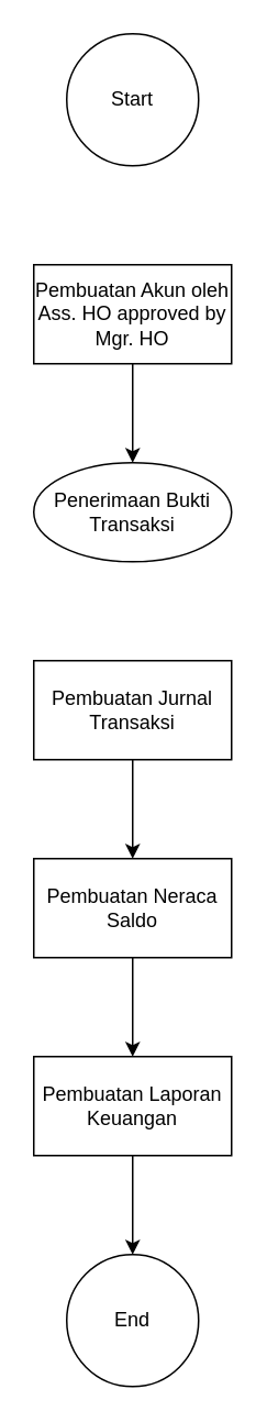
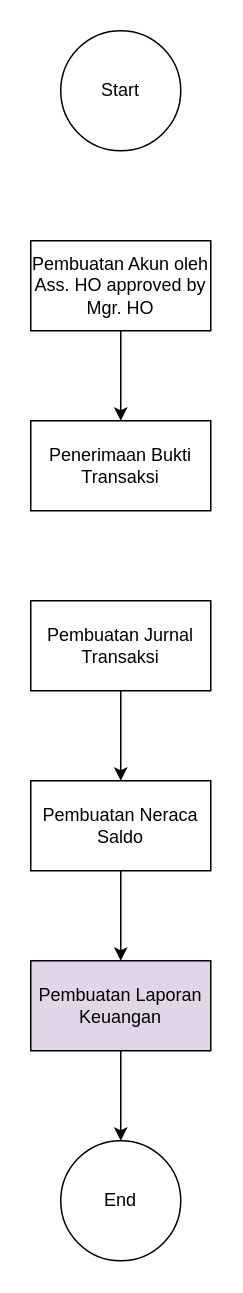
- <mxCell id="4" value="Penerimaan Bukti Transaksi" style="ellipse;whiteSpace=wrap;html=1;" parent="1" vertex="1"><mxGeometry x="20" y="280" width="120" height="60" as="geometry" /></mxCell>
+ <mxCell id="4" value="Penerimaan Bukti Transaksi" style="rounded=0;whiteSpace=wrap;html=1;" parent="1" vertex="1"><mxGeometry x="20" y="280" width="120" height="60" as="geometry" /></mxCell>
- <mxCell id="7" value="Pembuatan Laporan Keuangan" style="rounded=0;whiteSpace=wrap;html=1;" parent="1" vertex="1"><mxGeometry x="20" y="640" width="120" height="60" as="geometry" /></mxCell>
+ <mxCell id="7" value="Pembuatan Laporan Keuangan" style="rounded=0;whiteSpace=wrap;html=1;fillColor=#e1d5e7;" parent="1" vertex="1"><mxGeometry x="20" y="640" width="120" height="60" as="geometry" /></mxCell>
